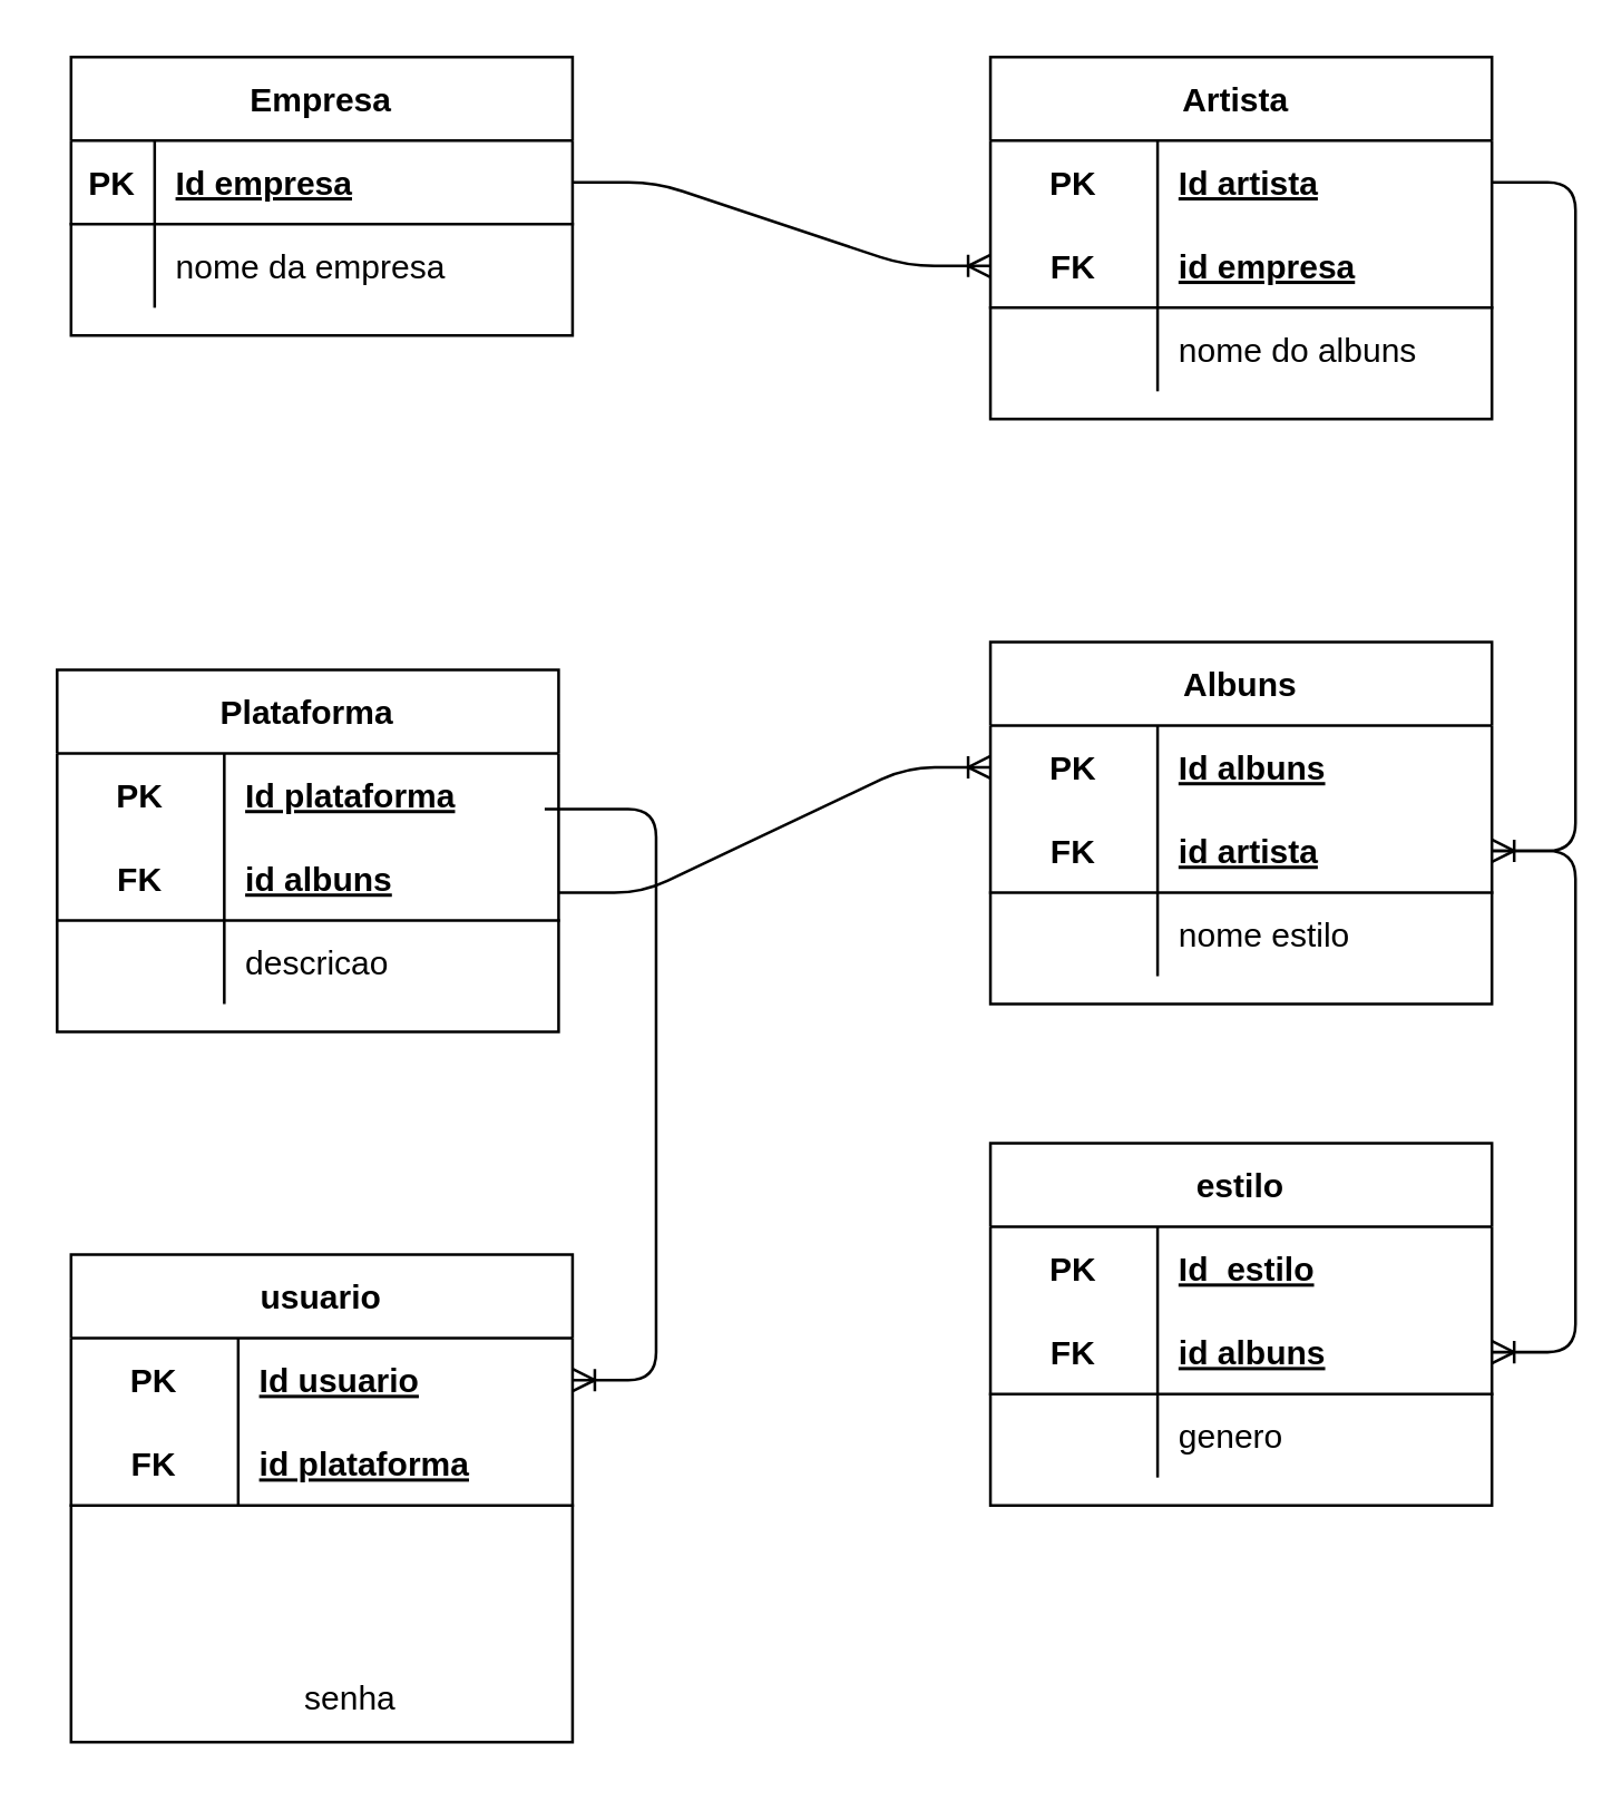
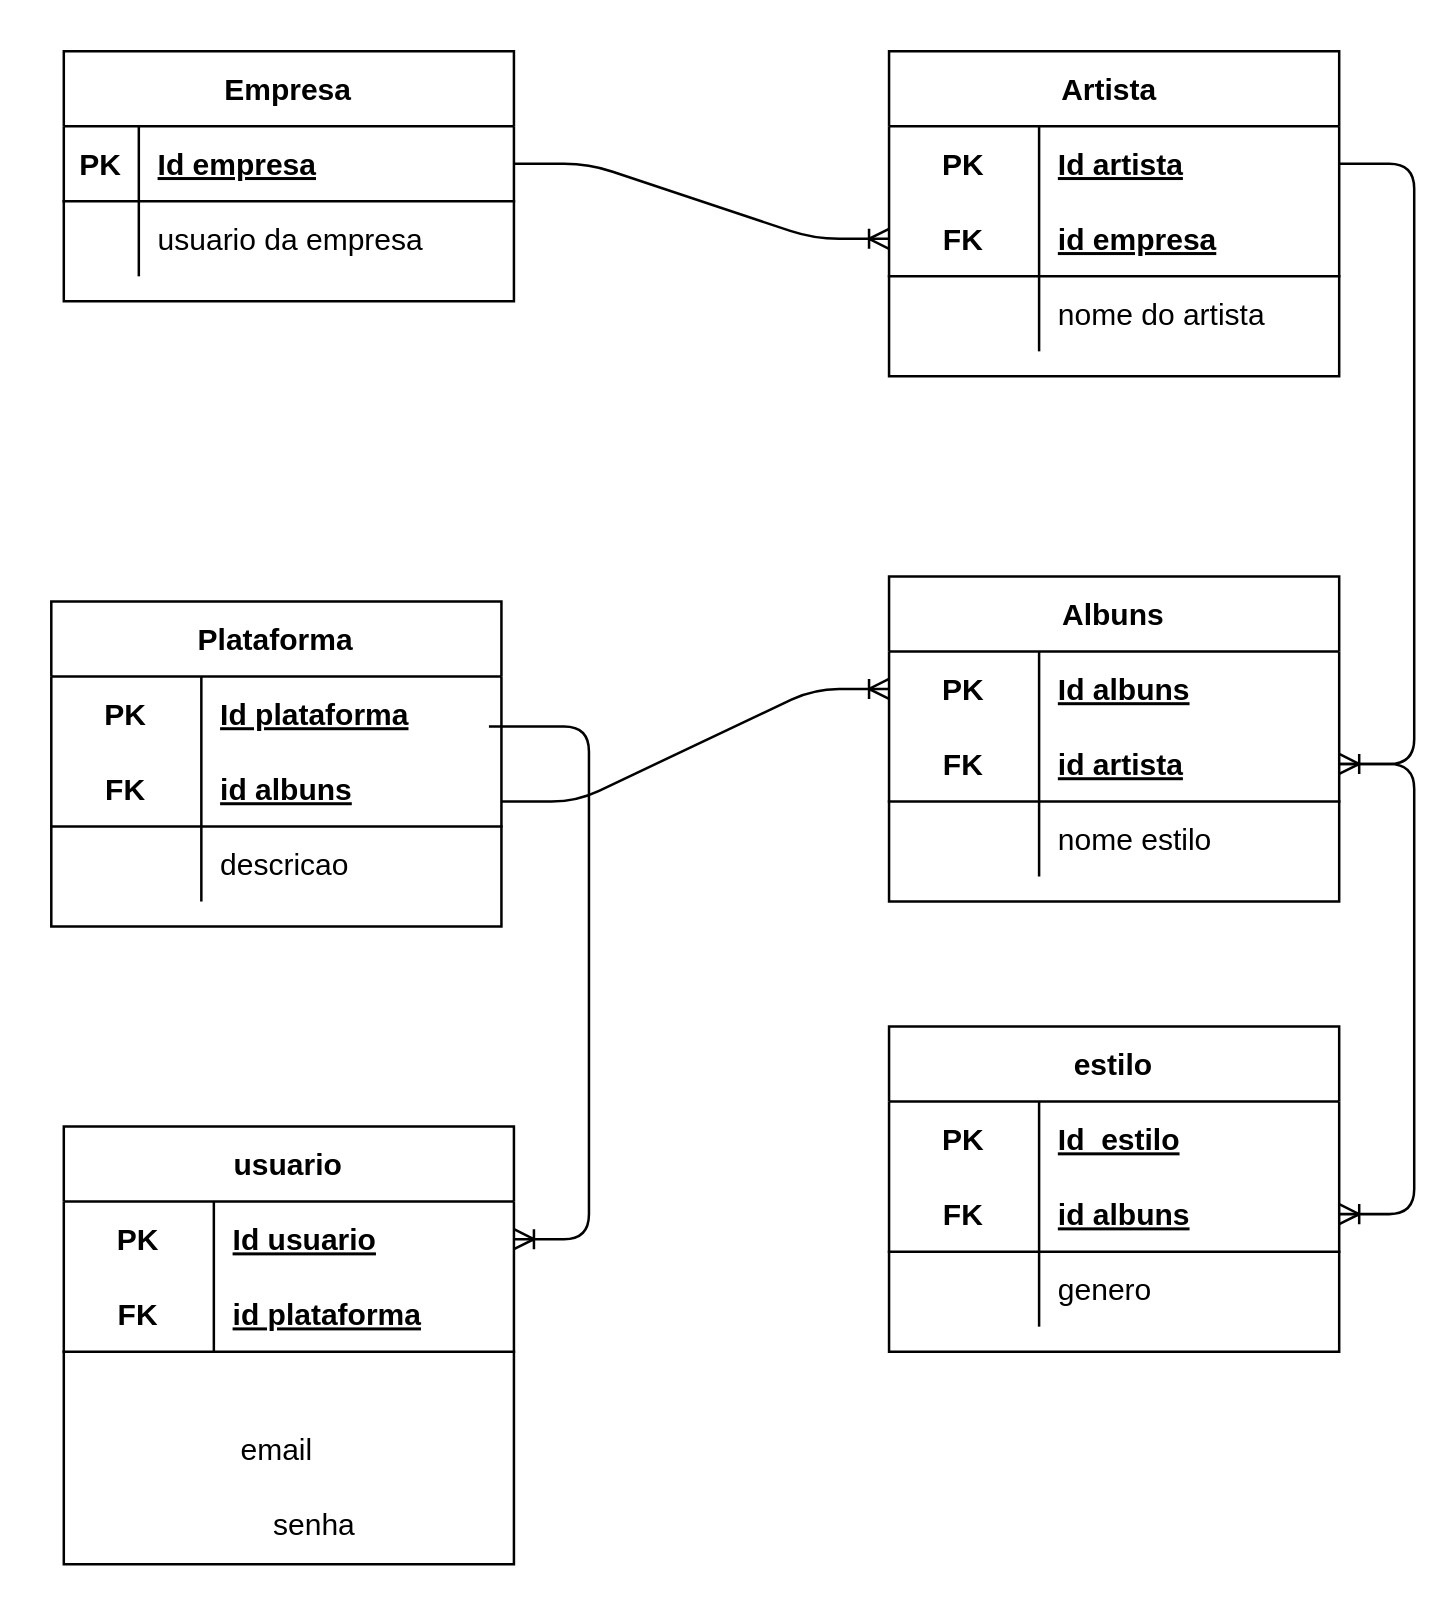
- <mxCell id="8" value="nome da empresa" style="shape=partialRectangle;connectable=0;fillColor=none;top=0;left=0;bottom=0;right=0;align=left;spacingLeft=6;overflow=hidden;" vertex="1" parent="6"><mxGeometry x="30" width="150" height="30" as="geometry" /></mxCell>
+ <mxCell id="8" value="usuario da empresa" style="shape=partialRectangle;connectable=0;fillColor=none;top=0;left=0;bottom=0;right=0;align=left;spacingLeft=6;overflow=hidden;" vertex="1" parent="6"><mxGeometry x="30" width="150" height="30" as="geometry" /></mxCell>
- <mxCell id="18" value="nome do albuns" style="shape=partialRectangle;connectable=0;fillColor=none;top=0;left=0;bottom=0;right=0;align=left;spacingLeft=6;overflow=hidden;" vertex="1" parent="16"><mxGeometry x="60" width="120" height="30" as="geometry" /></mxCell>
+ <mxCell id="18" value="nome do artista" style="shape=partialRectangle;connectable=0;fillColor=none;top=0;left=0;bottom=0;right=0;align=left;spacingLeft=6;overflow=hidden;" vertex="1" parent="16"><mxGeometry x="60" width="120" height="30" as="geometry" /></mxCell>
+ <mxCell id="61" value="email" style="text;html=1;align=center;verticalAlign=middle;resizable=0;points=[];autosize=1;strokeColor=none;" vertex="1" parent="1"><mxGeometry x="85" y="570" width="50" height="20" as="geometry" /></mxCell>
